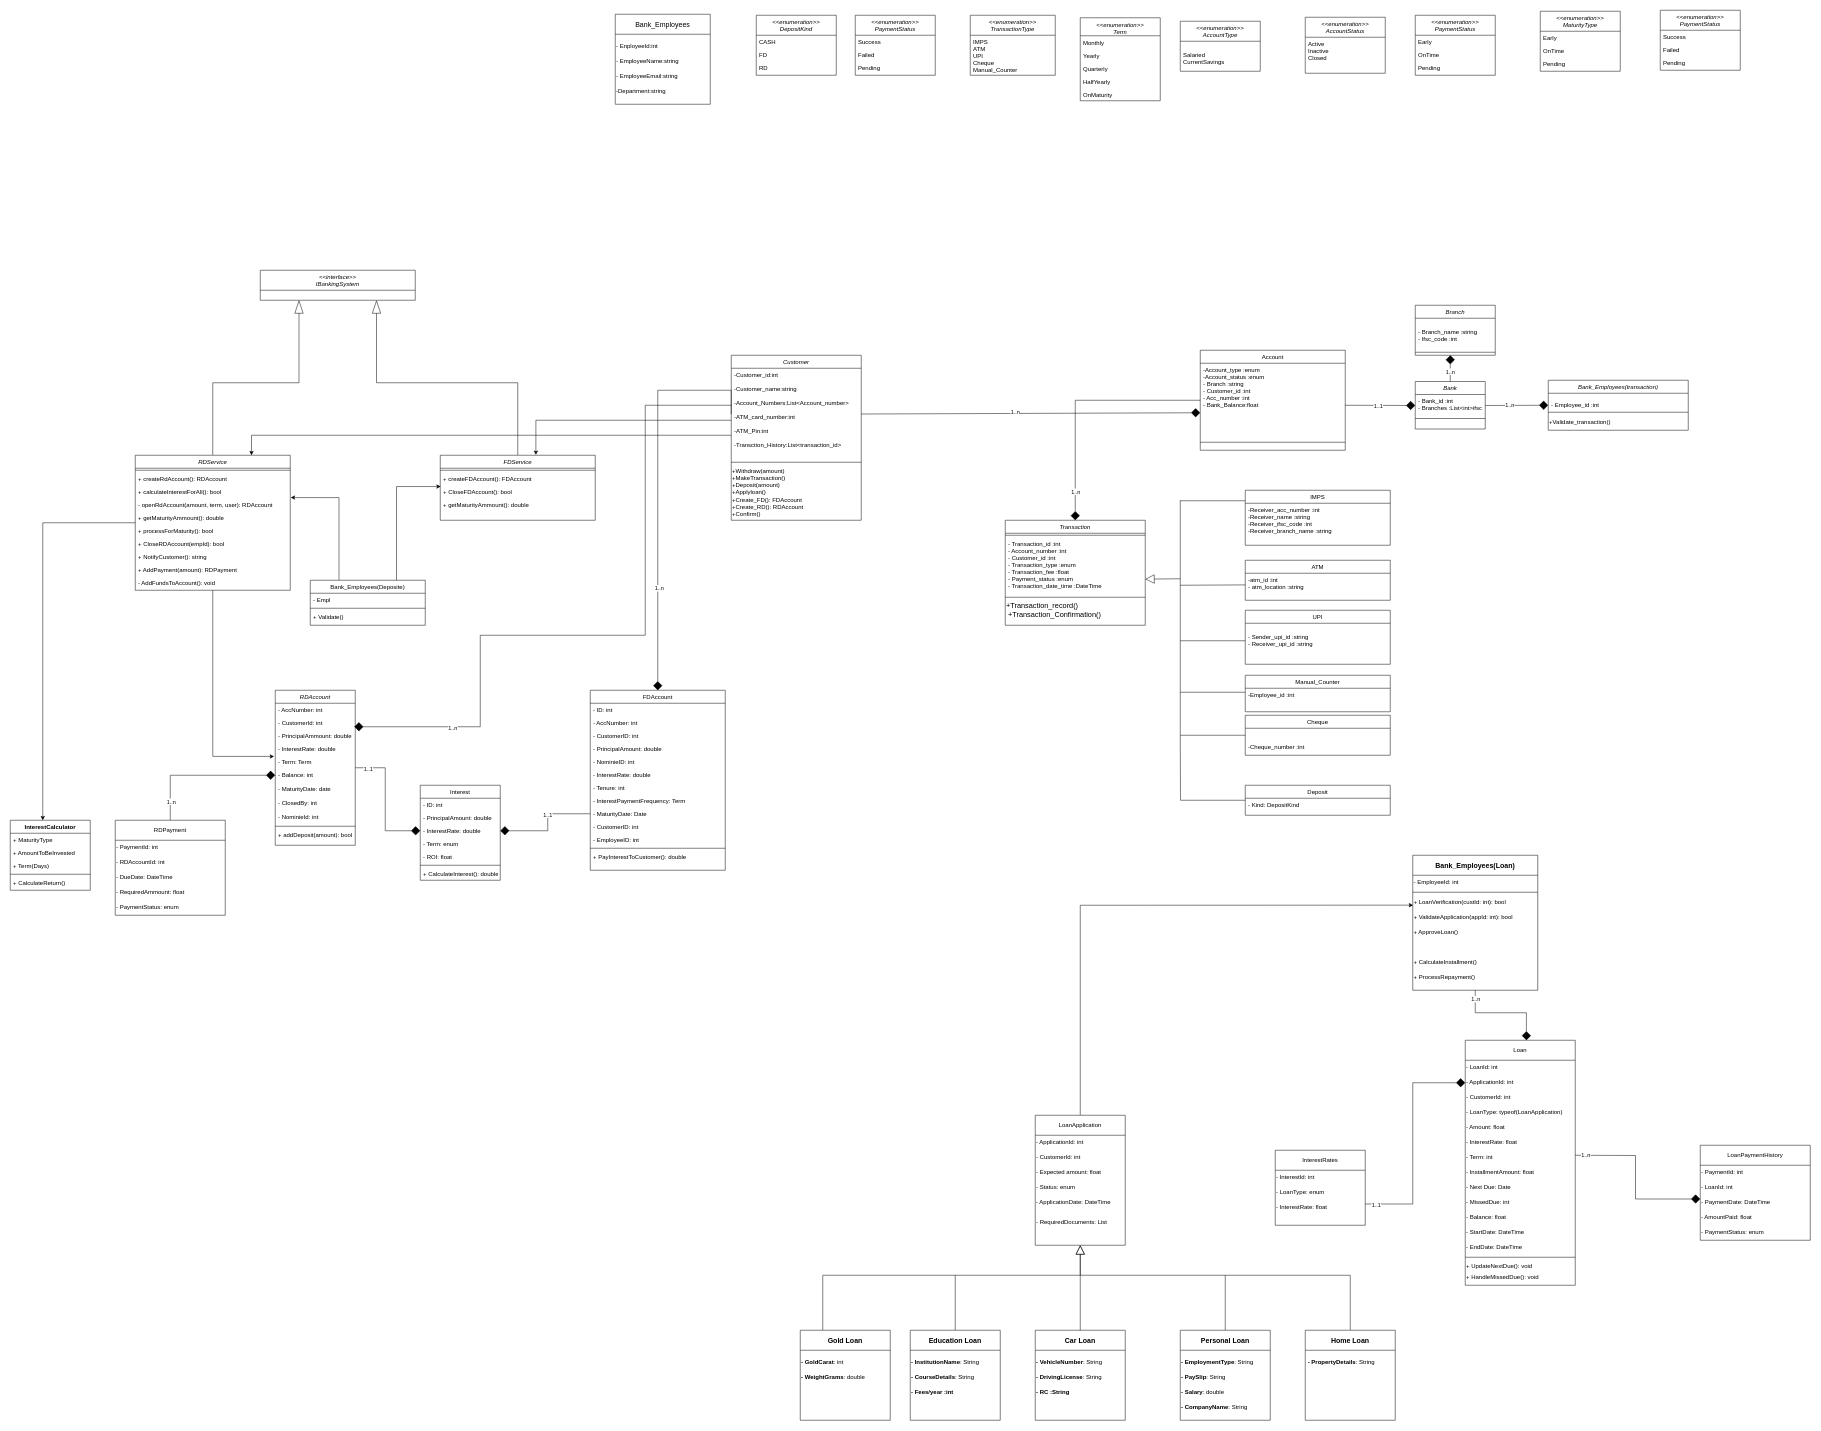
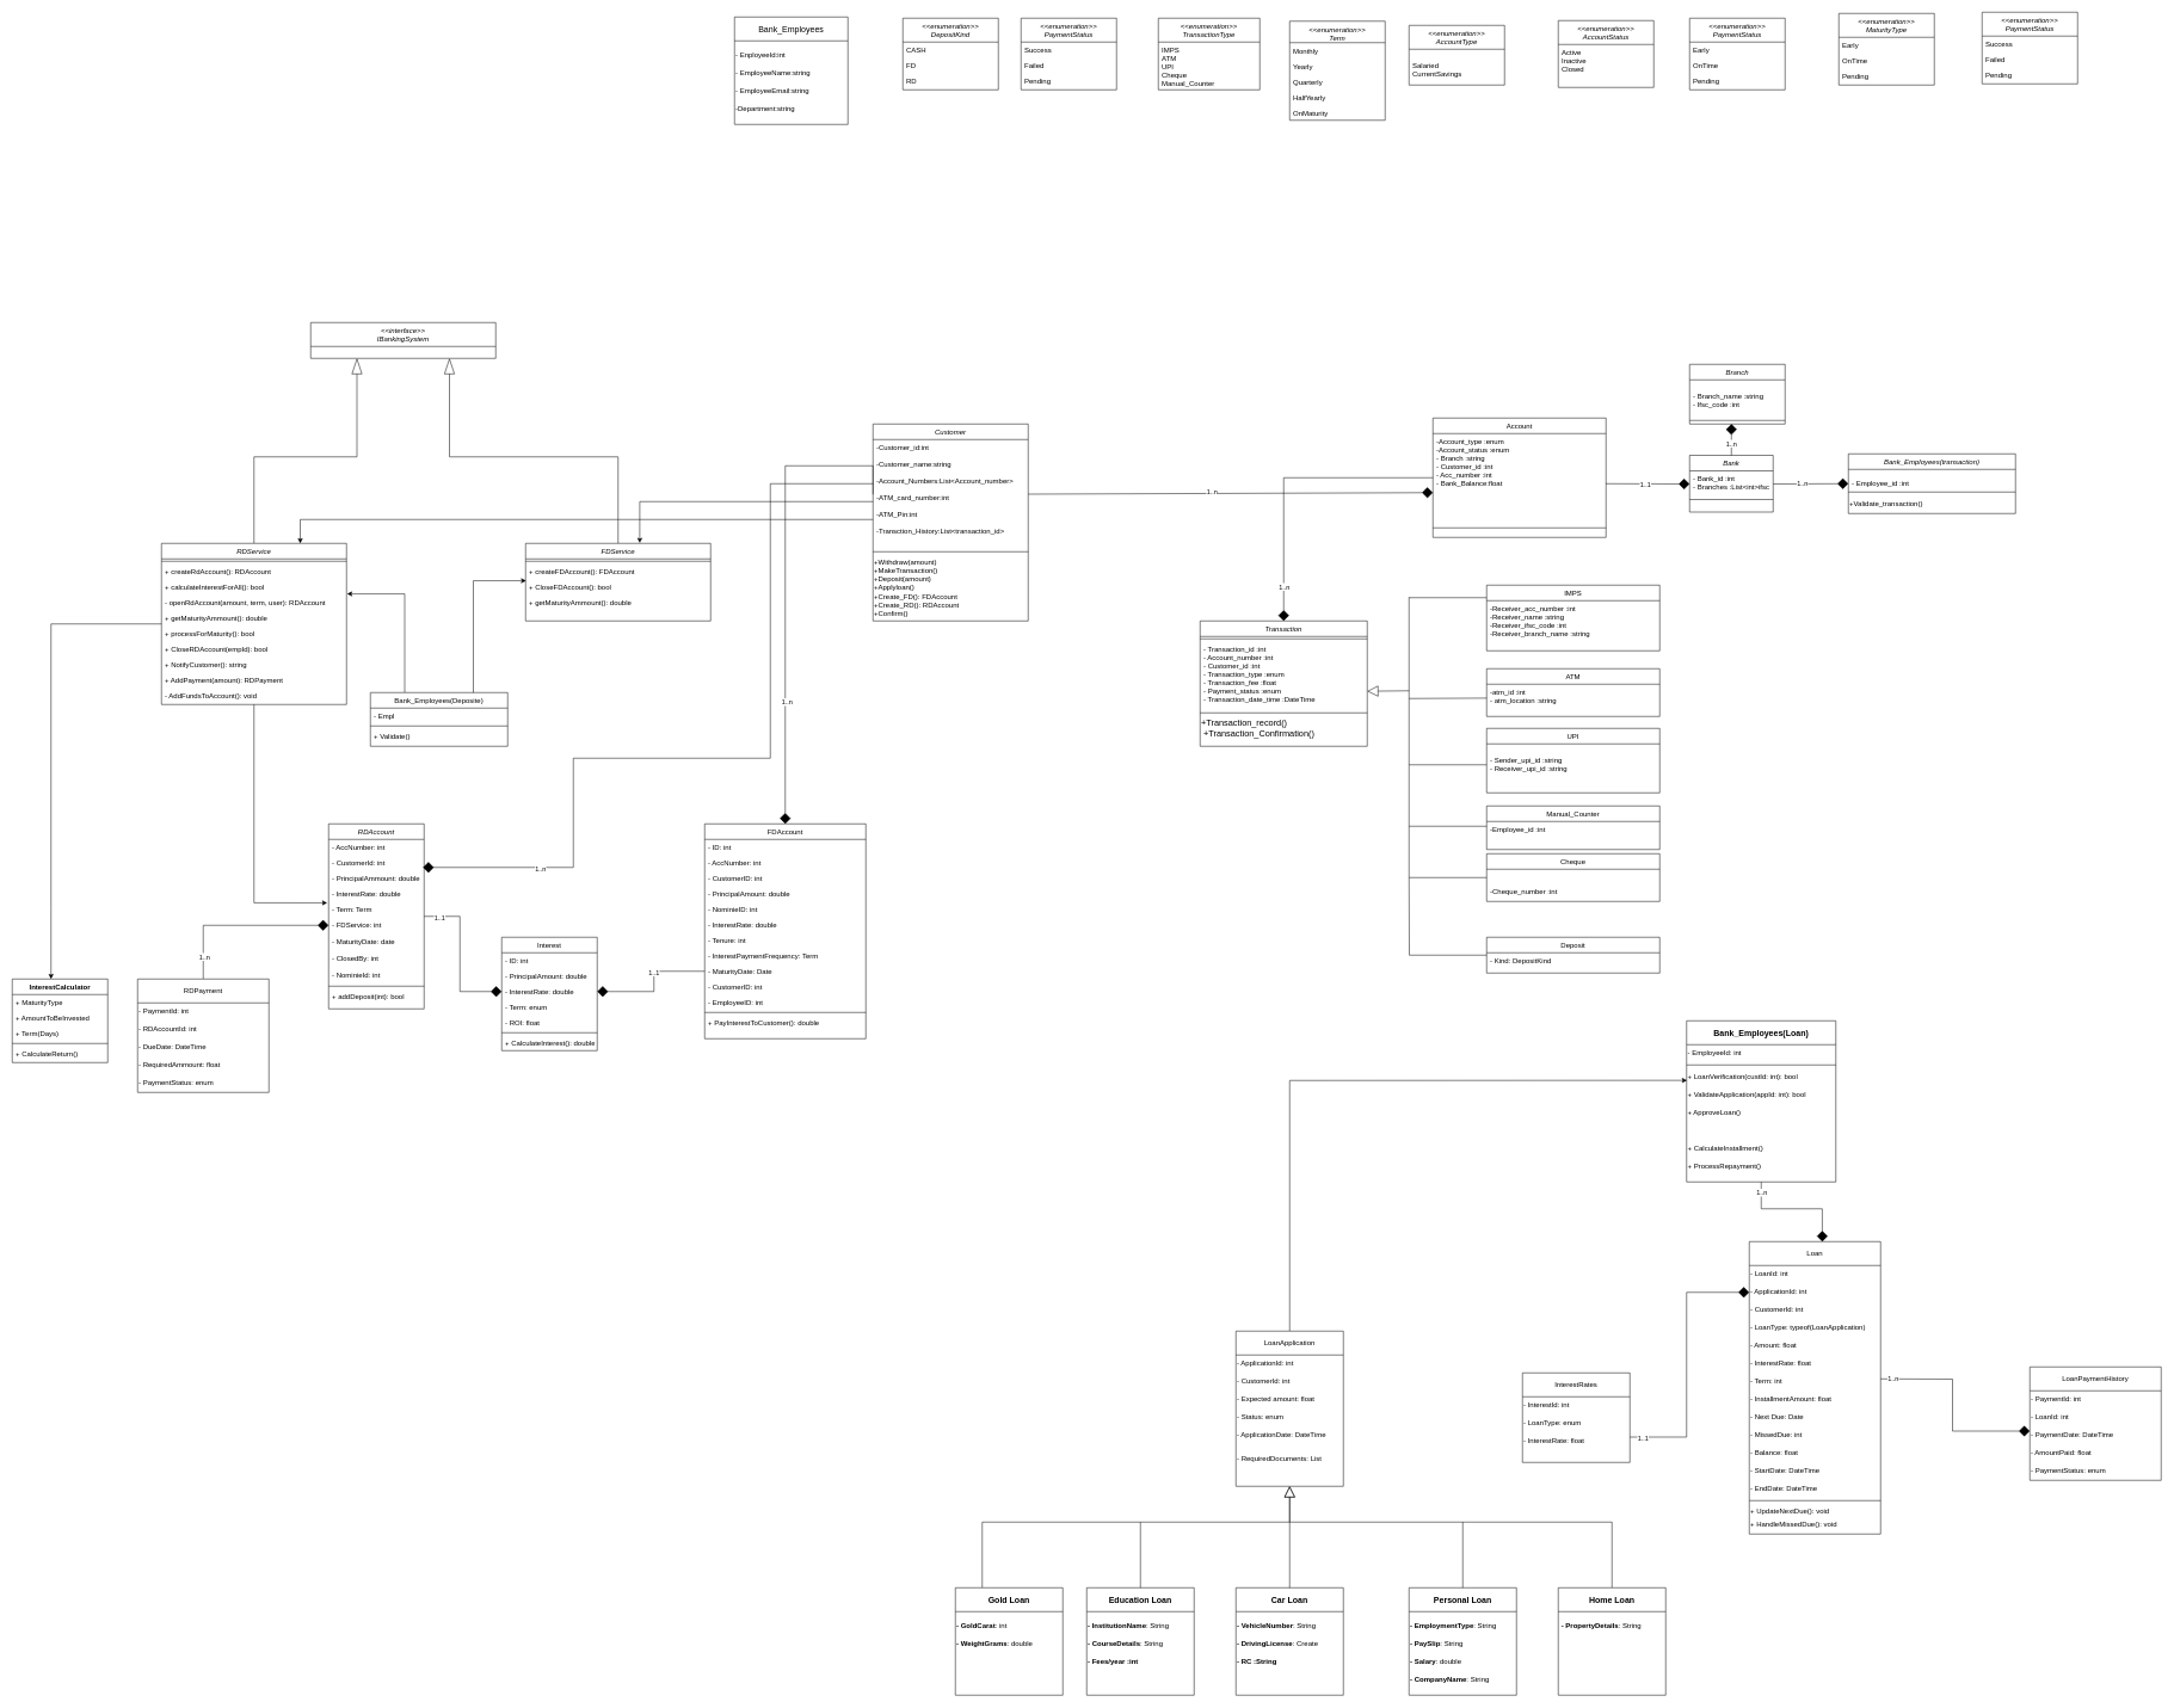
- <mxCell id="202" value="- Balance: int" style="text;align=left;verticalAlign=top;spacingLeft=4;spacingRight=4;overflow=hidden;rotatable=0;points=[[0,0.5],[1,0.5]];portConstraint=eastwest;rounded=0;shadow=0;html=0;" vertex="1" parent="196"><mxGeometry y="156" width="160" height="28" as="geometry" /></mxCell>
+ <mxCell id="202" value="- FDService: int" style="text;align=left;verticalAlign=top;spacingLeft=4;spacingRight=4;overflow=hidden;rotatable=0;points=[[0,0.5],[1,0.5]];portConstraint=eastwest;rounded=0;shadow=0;html=0;" vertex="1" parent="196"><mxGeometry y="156" width="160" height="28" as="geometry" /></mxCell>
- <mxCell id="207" value="+ addDeposit(amount): bool" style="text;align=left;verticalAlign=top;spacingLeft=4;spacingRight=4;overflow=hidden;rotatable=0;points=[[0,0.5],[1,0.5]];portConstraint=eastwest;" vertex="1" parent="196"><mxGeometry y="276" width="160" height="26" as="geometry" /></mxCell>
+ <mxCell id="207" value="+ addDeposit(int): bool" style="text;align=left;verticalAlign=top;spacingLeft=4;spacingRight=4;overflow=hidden;rotatable=0;points=[[0,0.5],[1,0.5]];portConstraint=eastwest;" vertex="1" parent="196"><mxGeometry y="276" width="160" height="26" as="geometry" /></mxCell>
- <mxCell id="28" value="&lt;strong&gt;- DrivingLicense&lt;/strong&gt;: String" style="text;whiteSpace=wrap;html=1;" vertex="1" parent="26"><mxGeometry y="80" width="180" height="30" as="geometry" /></mxCell>
+ <mxCell id="28" value="&lt;strong&gt;- DrivingLicense&lt;/strong&gt;: Create" style="text;whiteSpace=wrap;html=1;" vertex="1" parent="26"><mxGeometry y="80" width="180" height="30" as="geometry" /></mxCell>
